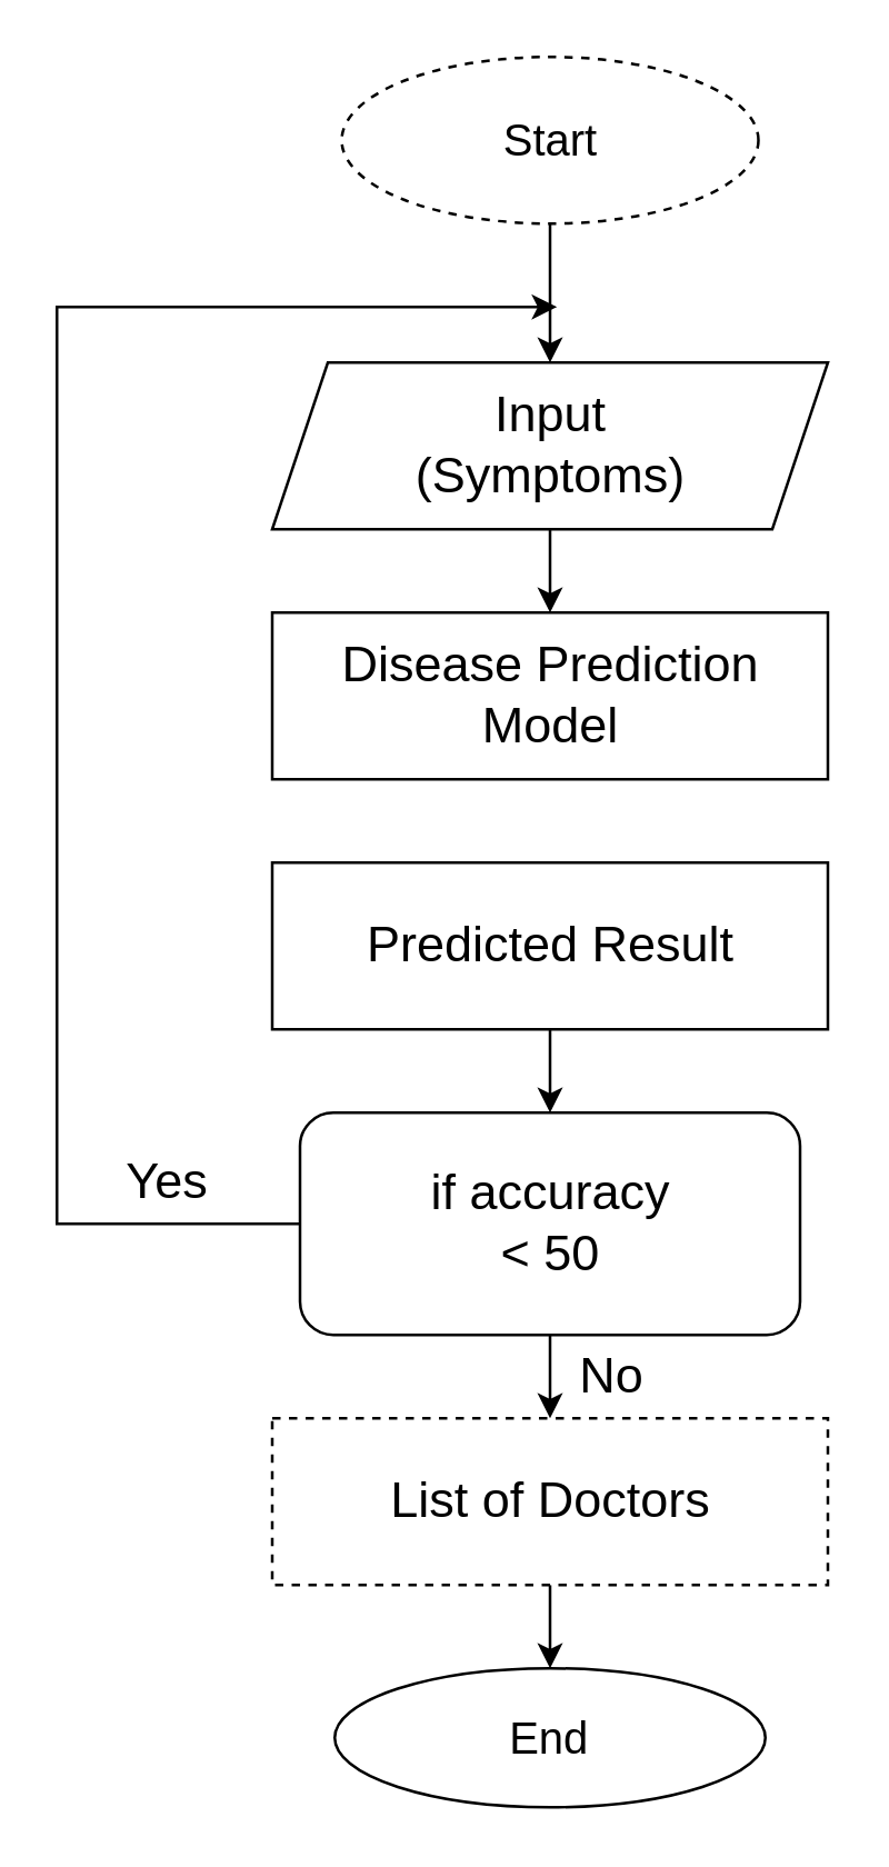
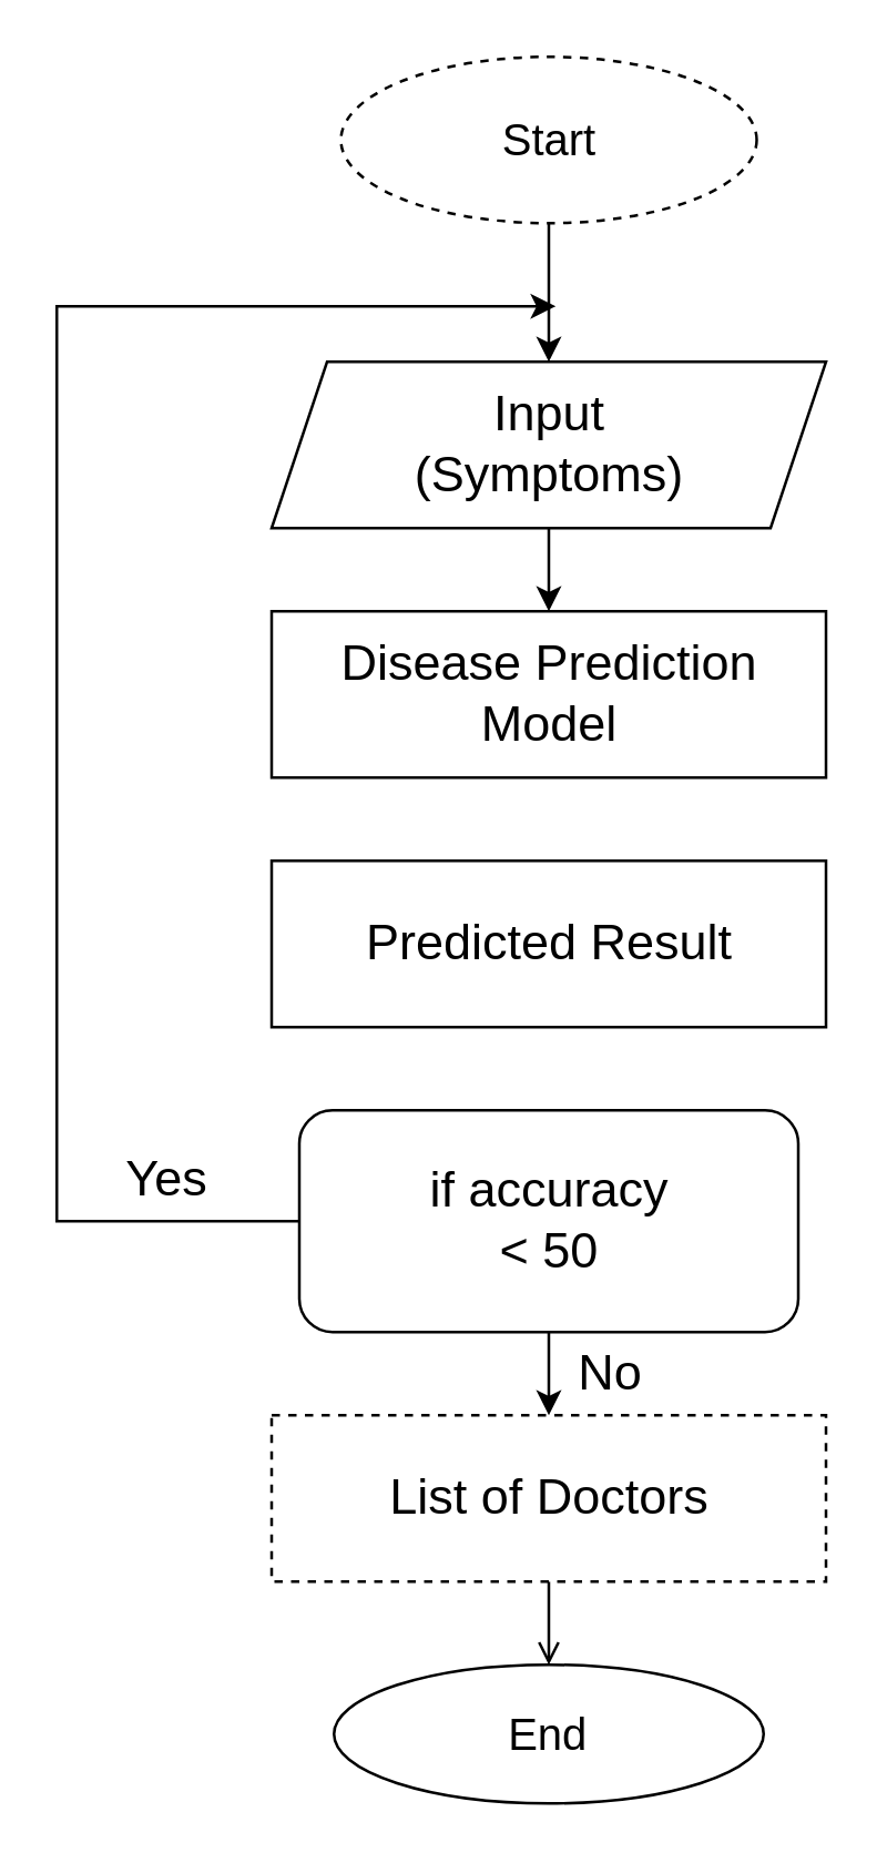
- <mxCell id="7" value="" style="edgeStyle=orthogonalEdgeStyle;rounded=0;orthogonalLoop=1;jettySize=auto;html=1;fontSize=18;" edge="1" parent="1" source="8" target="11"><mxGeometry relative="1" as="geometry" /></mxCell>
- <mxCell id="12" value="" style="edgeStyle=orthogonalEdgeStyle;rounded=0;orthogonalLoop=1;jettySize=auto;html=1;fontSize=18;" edge="1" parent="1" source="13" target="14"><mxGeometry relative="1" as="geometry" /></mxCell>
+ <mxCell id="12" value="" style="edgeStyle=orthogonalEdgeStyle;rounded=0;orthogonalLoop=1;jettySize=auto;html=1;fontSize=18;endArrow=open;" edge="1" parent="1" source="13" target="14"><mxGeometry relative="1" as="geometry" /></mxCell>
